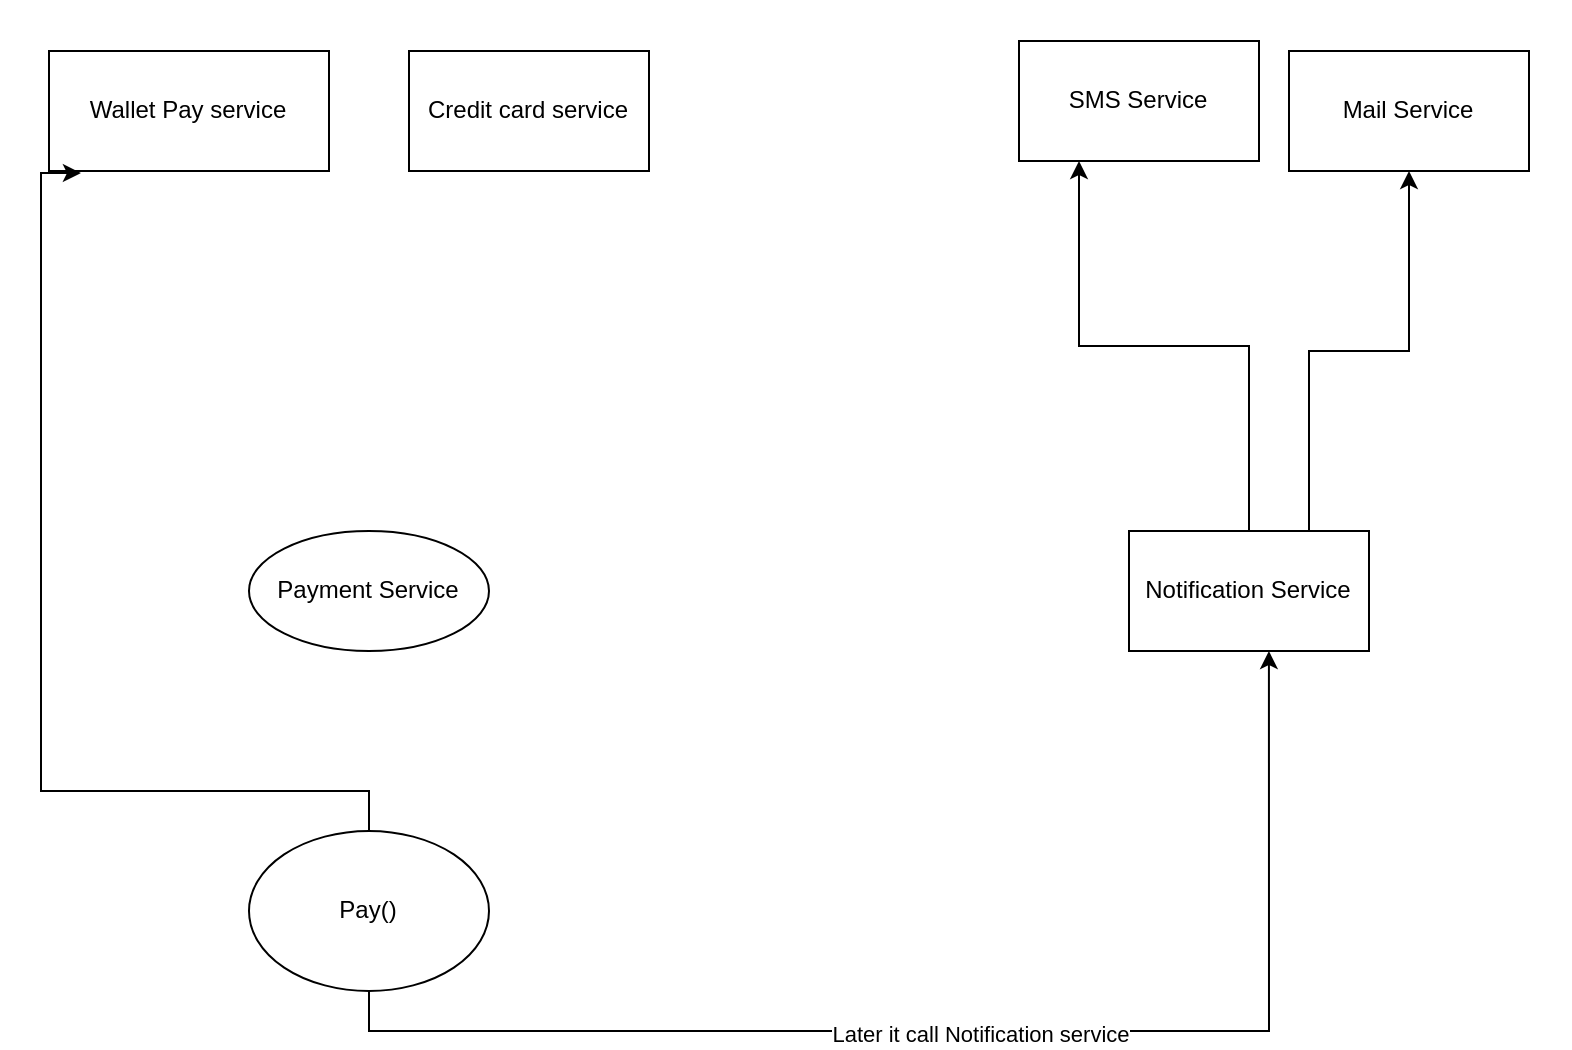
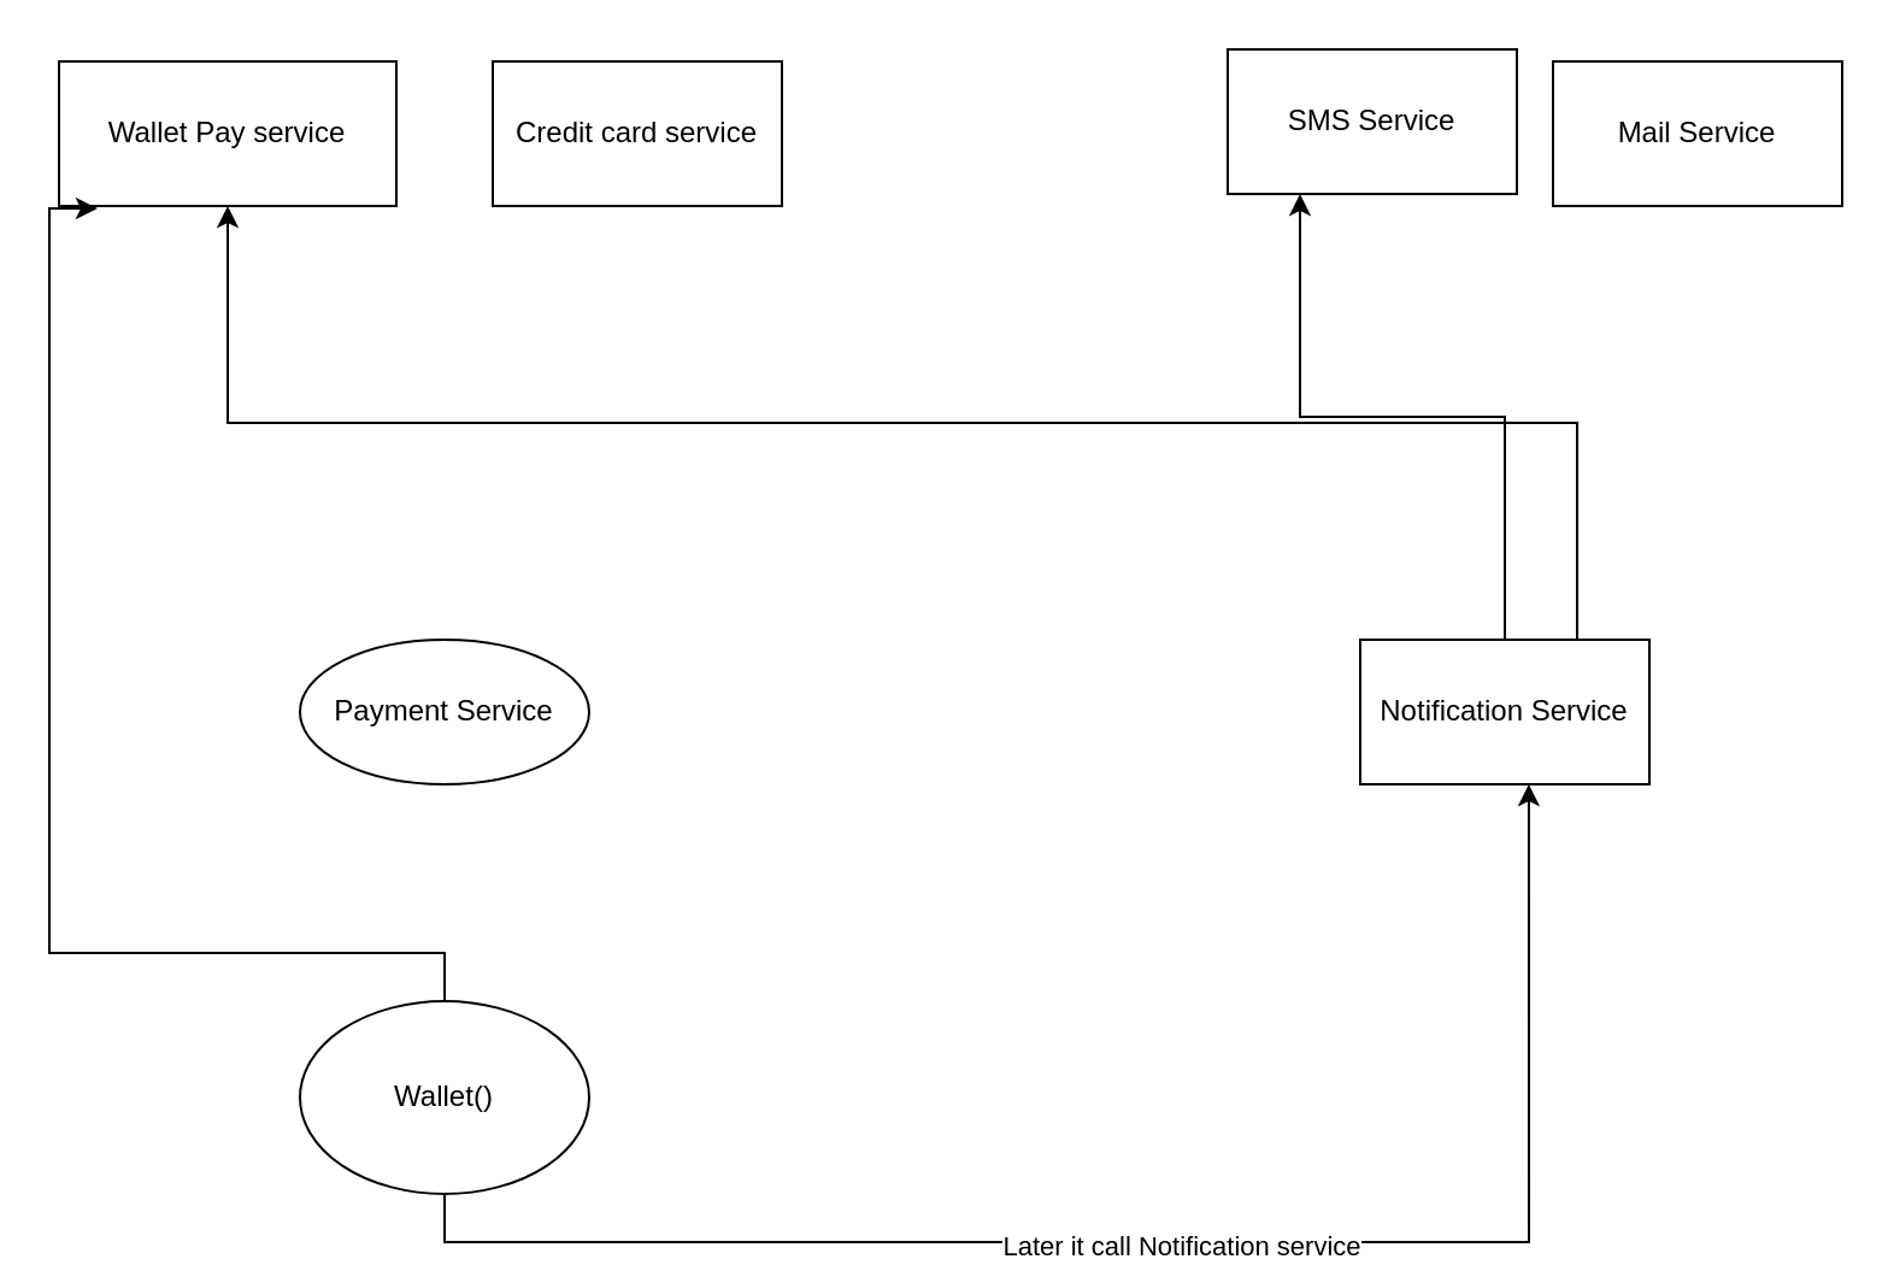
- <mxCell id="6" style="edgeStyle=orthogonalEdgeStyle;rounded=0;orthogonalLoop=1;jettySize=auto;html=1;exitX=0.75;exitY=0;exitDx=0;exitDy=0;entryX=0.5;entryY=1;entryDx=0;entryDy=0;" edge="1" parent="1" source="7" target="9"><mxGeometry relative="1" as="geometry" /></mxCell>
+ <mxCell id="6" style="edgeStyle=orthogonalEdgeStyle;rounded=0;orthogonalLoop=1;jettySize=auto;html=1;exitX=0.75;exitY=0;exitDx=0;exitDy=0;" edge="1" parent="1" source="7" target="2"><mxGeometry relative="1" as="geometry" /></mxCell>
- <mxCell id="13" value="Pay()" style="ellipse;whiteSpace=wrap;html=1;" vertex="1" parent="1"><mxGeometry x="124" y="415" width="120" height="80" as="geometry" /></mxCell>
+ <mxCell id="13" value="Wallet()" style="ellipse;whiteSpace=wrap;html=1;" vertex="1" parent="1"><mxGeometry x="124" y="415" width="120" height="80" as="geometry" /></mxCell>
